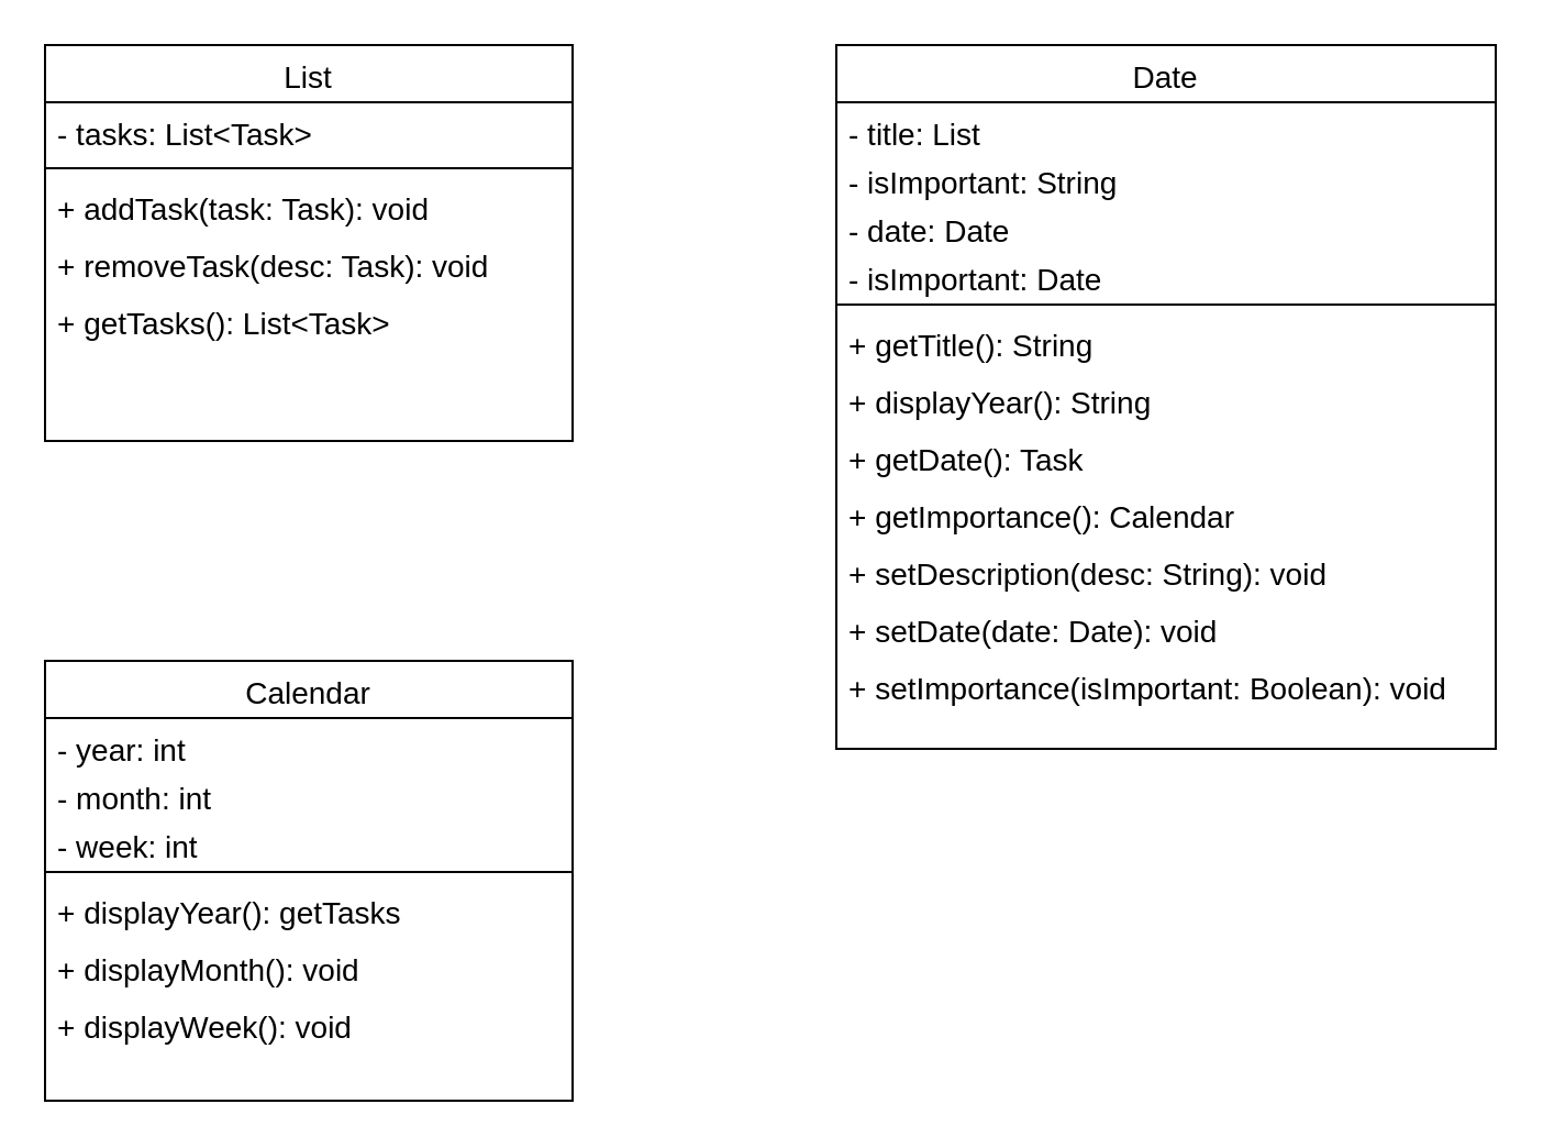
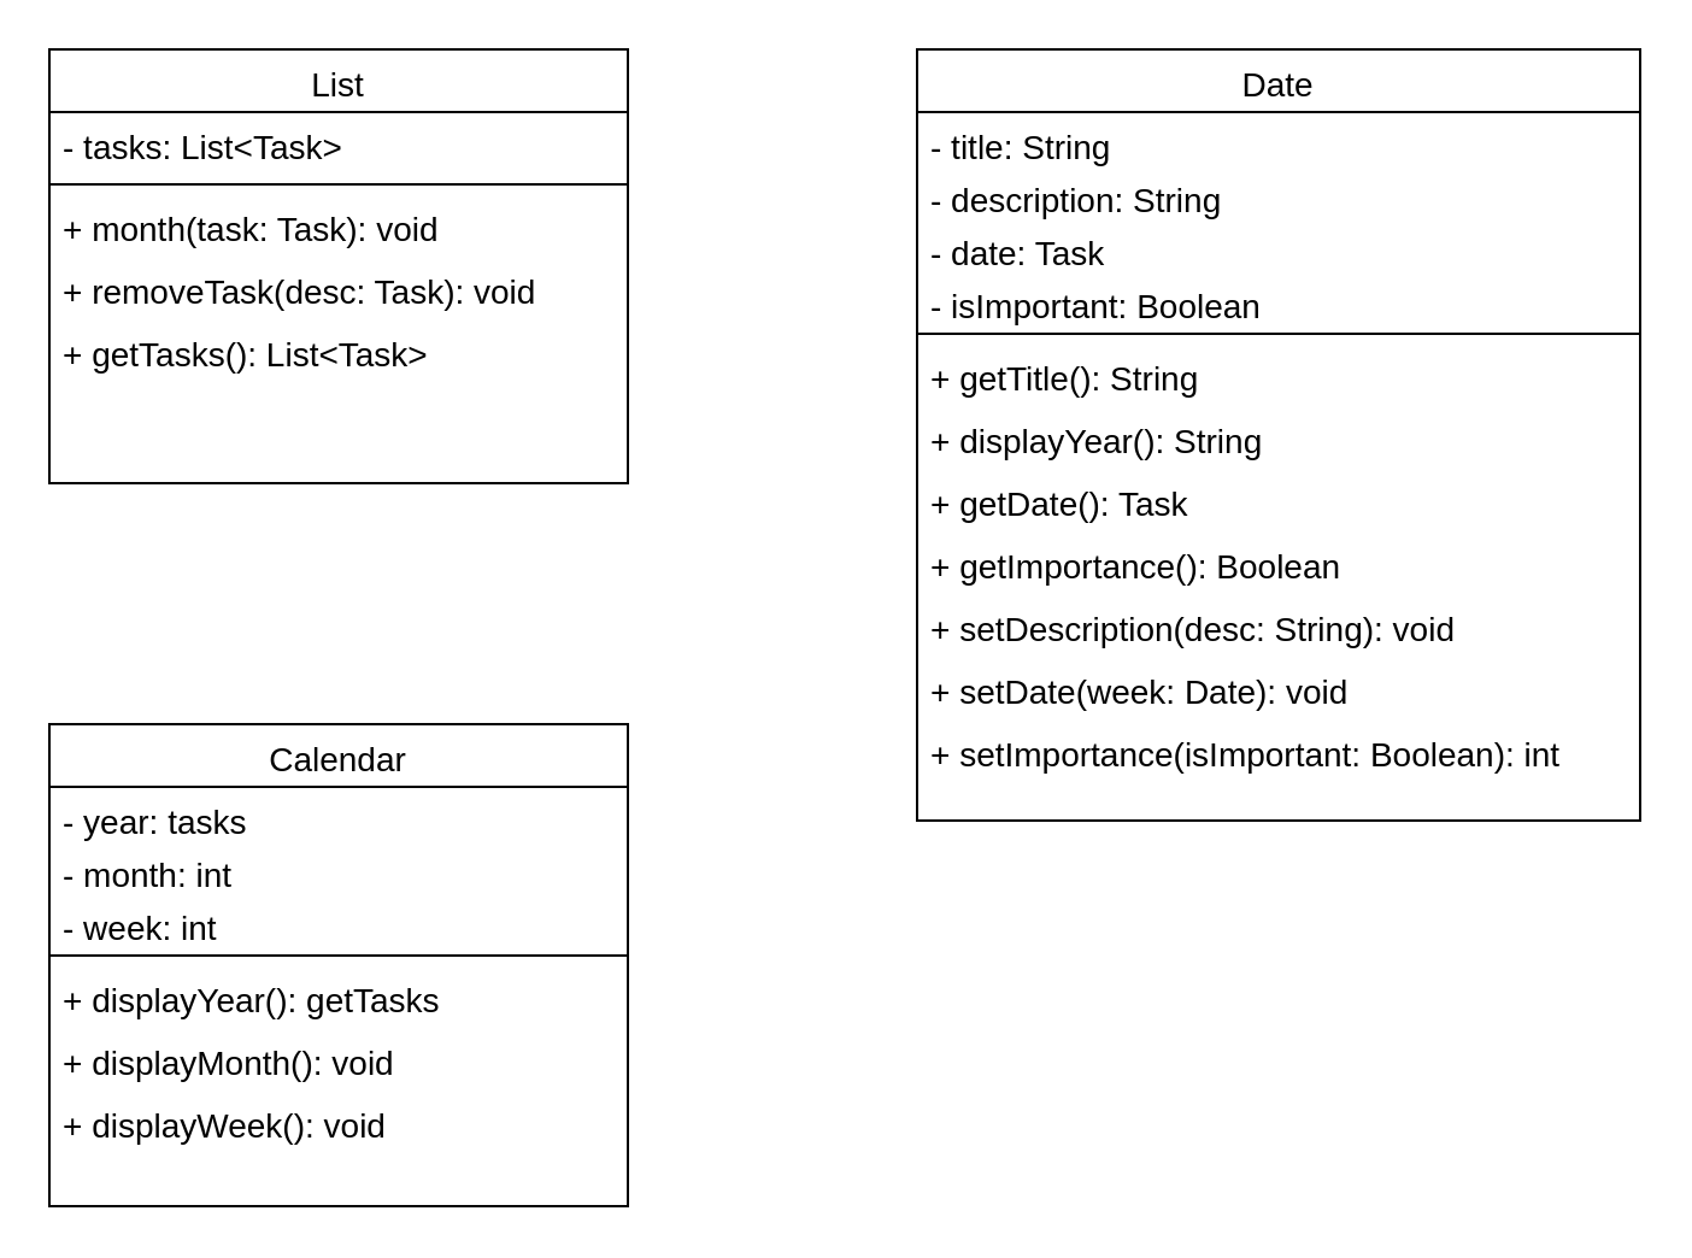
- <mxCell id="9" value="- title: List " style="text;align=left;verticalAlign=top;spacingLeft=4;spacingRight=4;overflow=hidden;rotatable=0;points=[[0,0.5],[1,0.5]];portConstraint=eastwest;fontSize=14;" vertex="1" parent="8"><mxGeometry y="26" width="300" height="22" as="geometry" /></mxCell>
+ <mxCell id="9" value="- title: String " style="text;align=left;verticalAlign=top;spacingLeft=4;spacingRight=4;overflow=hidden;rotatable=0;points=[[0,0.5],[1,0.5]];portConstraint=eastwest;fontSize=14;" vertex="1" parent="8"><mxGeometry y="26" width="300" height="22" as="geometry" /></mxCell>
- <mxCell id="10" value="- isImportant: String " style="text;align=left;verticalAlign=top;spacingLeft=4;spacingRight=4;overflow=hidden;rotatable=0;points=[[0,0.5],[1,0.5]];portConstraint=eastwest;fontSize=14;" vertex="1" parent="8"><mxGeometry y="48" width="300" height="22" as="geometry" /></mxCell>
+ <mxCell id="10" value="- description: String " style="text;align=left;verticalAlign=top;spacingLeft=4;spacingRight=4;overflow=hidden;rotatable=0;points=[[0,0.5],[1,0.5]];portConstraint=eastwest;fontSize=14;" vertex="1" parent="8"><mxGeometry y="48" width="300" height="22" as="geometry" /></mxCell>
- <mxCell id="5" value="+ addTask(task: Task): void" style="text;align=left;verticalAlign=top;spacingLeft=4;spacingRight=4;overflow=hidden;rotatable=0;points=[[0,0.5],[1,0.5]];portConstraint=eastwest;fontSize=14;" vertex="1" parent="2"><mxGeometry y="60" width="240" height="26" as="geometry" /></mxCell>
+ <mxCell id="5" value="+ month(task: Task): void" style="text;align=left;verticalAlign=top;spacingLeft=4;spacingRight=4;overflow=hidden;rotatable=0;points=[[0,0.5],[1,0.5]];portConstraint=eastwest;fontSize=14;" vertex="1" parent="2"><mxGeometry y="60" width="240" height="26" as="geometry" /></mxCell>
- <mxCell id="11" value="- date: Date" style="text;align=left;verticalAlign=top;spacingLeft=4;spacingRight=4;overflow=hidden;rotatable=0;points=[[0,0.5],[1,0.5]];portConstraint=eastwest;fontSize=14;" vertex="1" parent="8"><mxGeometry y="70" width="300" height="22" as="geometry" /></mxCell>
+ <mxCell id="11" value="- date: Task" style="text;align=left;verticalAlign=top;spacingLeft=4;spacingRight=4;overflow=hidden;rotatable=0;points=[[0,0.5],[1,0.5]];portConstraint=eastwest;fontSize=14;" vertex="1" parent="8"><mxGeometry y="70" width="300" height="22" as="geometry" /></mxCell>
- <mxCell id="12" value="- isImportant: Date" style="text;align=left;verticalAlign=top;spacingLeft=4;spacingRight=4;overflow=hidden;rotatable=0;points=[[0,0.5],[1,0.5]];portConstraint=eastwest;fontSize=14;" vertex="1" parent="8"><mxGeometry y="92" width="300" height="22" as="geometry" /></mxCell>
+ <mxCell id="12" value="- isImportant: Boolean" style="text;align=left;verticalAlign=top;spacingLeft=4;spacingRight=4;overflow=hidden;rotatable=0;points=[[0,0.5],[1,0.5]];portConstraint=eastwest;fontSize=14;" vertex="1" parent="8"><mxGeometry y="92" width="300" height="22" as="geometry" /></mxCell>
- <mxCell id="17" value="+ getImportance(): Calendar" style="text;align=left;verticalAlign=top;spacingLeft=4;spacingRight=4;overflow=hidden;rotatable=0;points=[[0,0.5],[1,0.5]];portConstraint=eastwest;fontSize=14;" vertex="1" parent="8"><mxGeometry y="200" width="300" height="26" as="geometry" /></mxCell>
+ <mxCell id="17" value="+ getImportance(): Boolean" style="text;align=left;verticalAlign=top;spacingLeft=4;spacingRight=4;overflow=hidden;rotatable=0;points=[[0,0.5],[1,0.5]];portConstraint=eastwest;fontSize=14;" vertex="1" parent="8"><mxGeometry y="200" width="300" height="26" as="geometry" /></mxCell>
- <mxCell id="19" value="+ setDate(date: Date): void" style="text;align=left;verticalAlign=top;spacingLeft=4;spacingRight=4;overflow=hidden;rotatable=0;points=[[0,0.5],[1,0.5]];portConstraint=eastwest;fontSize=14;" vertex="1" parent="8"><mxGeometry y="252" width="300" height="26" as="geometry" /></mxCell>
+ <mxCell id="19" value="+ setDate(week: Date): void" style="text;align=left;verticalAlign=top;spacingLeft=4;spacingRight=4;overflow=hidden;rotatable=0;points=[[0,0.5],[1,0.5]];portConstraint=eastwest;fontSize=14;" vertex="1" parent="8"><mxGeometry y="252" width="300" height="26" as="geometry" /></mxCell>
- <mxCell id="20" value="+ setImportance(isImportant: Boolean): void" style="text;align=left;verticalAlign=top;spacingLeft=4;spacingRight=4;overflow=hidden;rotatable=0;points=[[0,0.5],[1,0.5]];portConstraint=eastwest;fontSize=14;" vertex="1" parent="8"><mxGeometry y="278" width="300" height="42" as="geometry" /></mxCell>
+ <mxCell id="20" value="+ setImportance(isImportant: Boolean): int" style="text;align=left;verticalAlign=top;spacingLeft=4;spacingRight=4;overflow=hidden;rotatable=0;points=[[0,0.5],[1,0.5]];portConstraint=eastwest;fontSize=14;" vertex="1" parent="8"><mxGeometry y="278" width="300" height="42" as="geometry" /></mxCell>
- <mxCell id="22" value="- year: int" style="text;align=left;verticalAlign=top;spacingLeft=4;spacingRight=4;overflow=hidden;rotatable=0;points=[[0,0.5],[1,0.5]];portConstraint=eastwest;fontSize=14;" vertex="1" parent="21"><mxGeometry y="26" width="240" height="22" as="geometry" /></mxCell>
+ <mxCell id="22" value="- year: tasks" style="text;align=left;verticalAlign=top;spacingLeft=4;spacingRight=4;overflow=hidden;rotatable=0;points=[[0,0.5],[1,0.5]];portConstraint=eastwest;fontSize=14;" vertex="1" parent="21"><mxGeometry y="26" width="240" height="22" as="geometry" /></mxCell>
